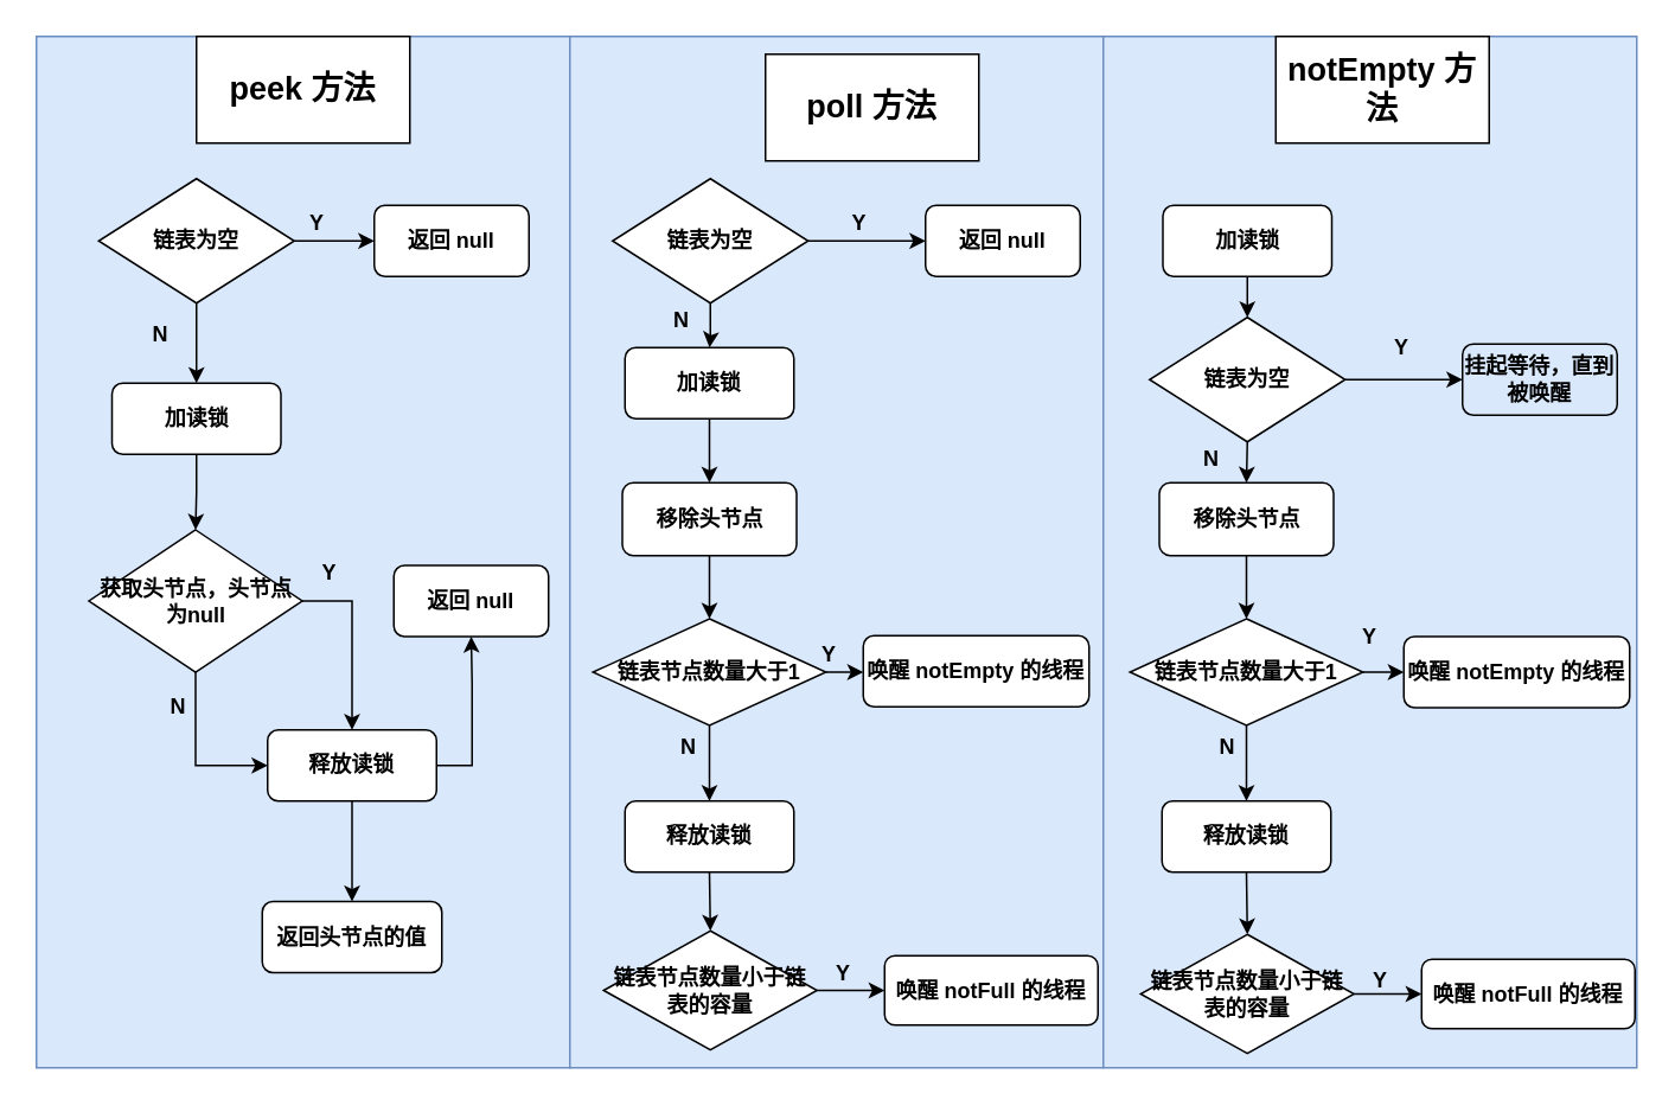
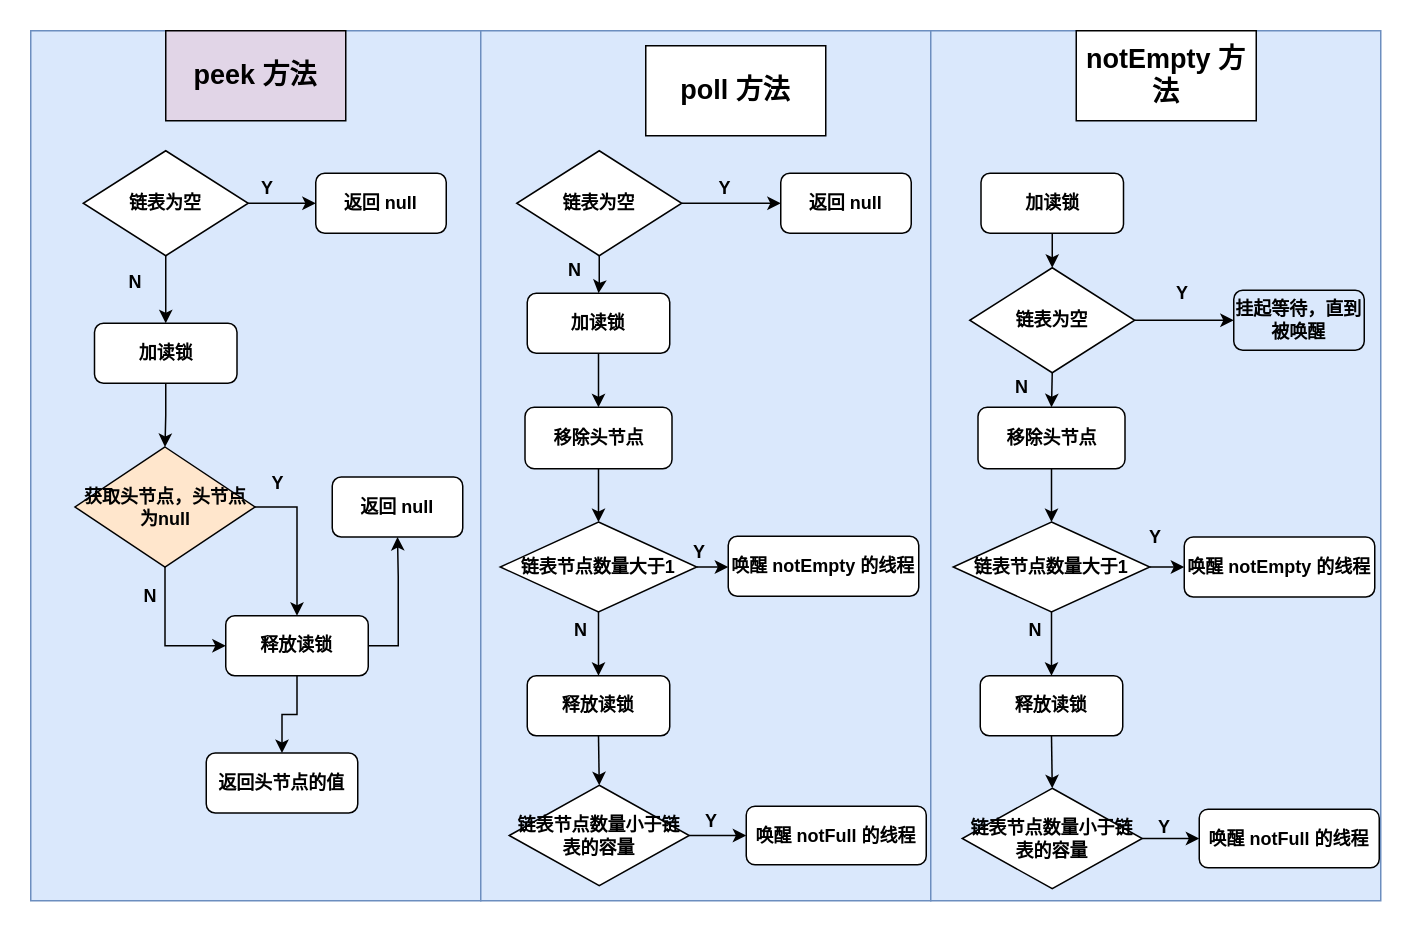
- <mxCell id="5" value="peek 方法" style="rounded=0;whiteSpace=wrap;html=1;fontStyle=1;fontSize=18;" parent="1" vertex="1"><mxGeometry x="110" y="20" width="120" height="60" as="geometry" /></mxCell>
+ <mxCell id="5" value="peek 方法" style="rounded=0;whiteSpace=wrap;html=1;fontStyle=1;fontSize=18;fillColor=#e1d5e7;" parent="1" vertex="1"><mxGeometry x="110" y="20" width="120" height="60" as="geometry" /></mxCell>
- <mxCell id="16" value="获取头节点，头节点为null" style="rhombus;whiteSpace=wrap;html=1;fontStyle=1" parent="1" vertex="1"><mxGeometry x="49.5" y="297.5" width="120" height="80" as="geometry" /></mxCell>
+ <mxCell id="16" value="获取头节点，头节点为null" style="rhombus;whiteSpace=wrap;html=1;fontStyle=1;fillColor=#ffe6cc;" parent="1" vertex="1"><mxGeometry x="49.5" y="297.5" width="120" height="80" as="geometry" /></mxCell>
- <mxCell id="18" value="返回头节点的值" style="rounded=1;whiteSpace=wrap;html=1;fontStyle=1" parent="1" vertex="1"><mxGeometry x="147" y="506.5" width="101" height="40" as="geometry" /></mxCell>
+ <mxCell id="18" value="返回头节点的值" style="rounded=1;whiteSpace=wrap;html=1;fontStyle=1" parent="1" vertex="1"><mxGeometry x="137" y="501.5" width="101" height="40" as="geometry" /></mxCell>
